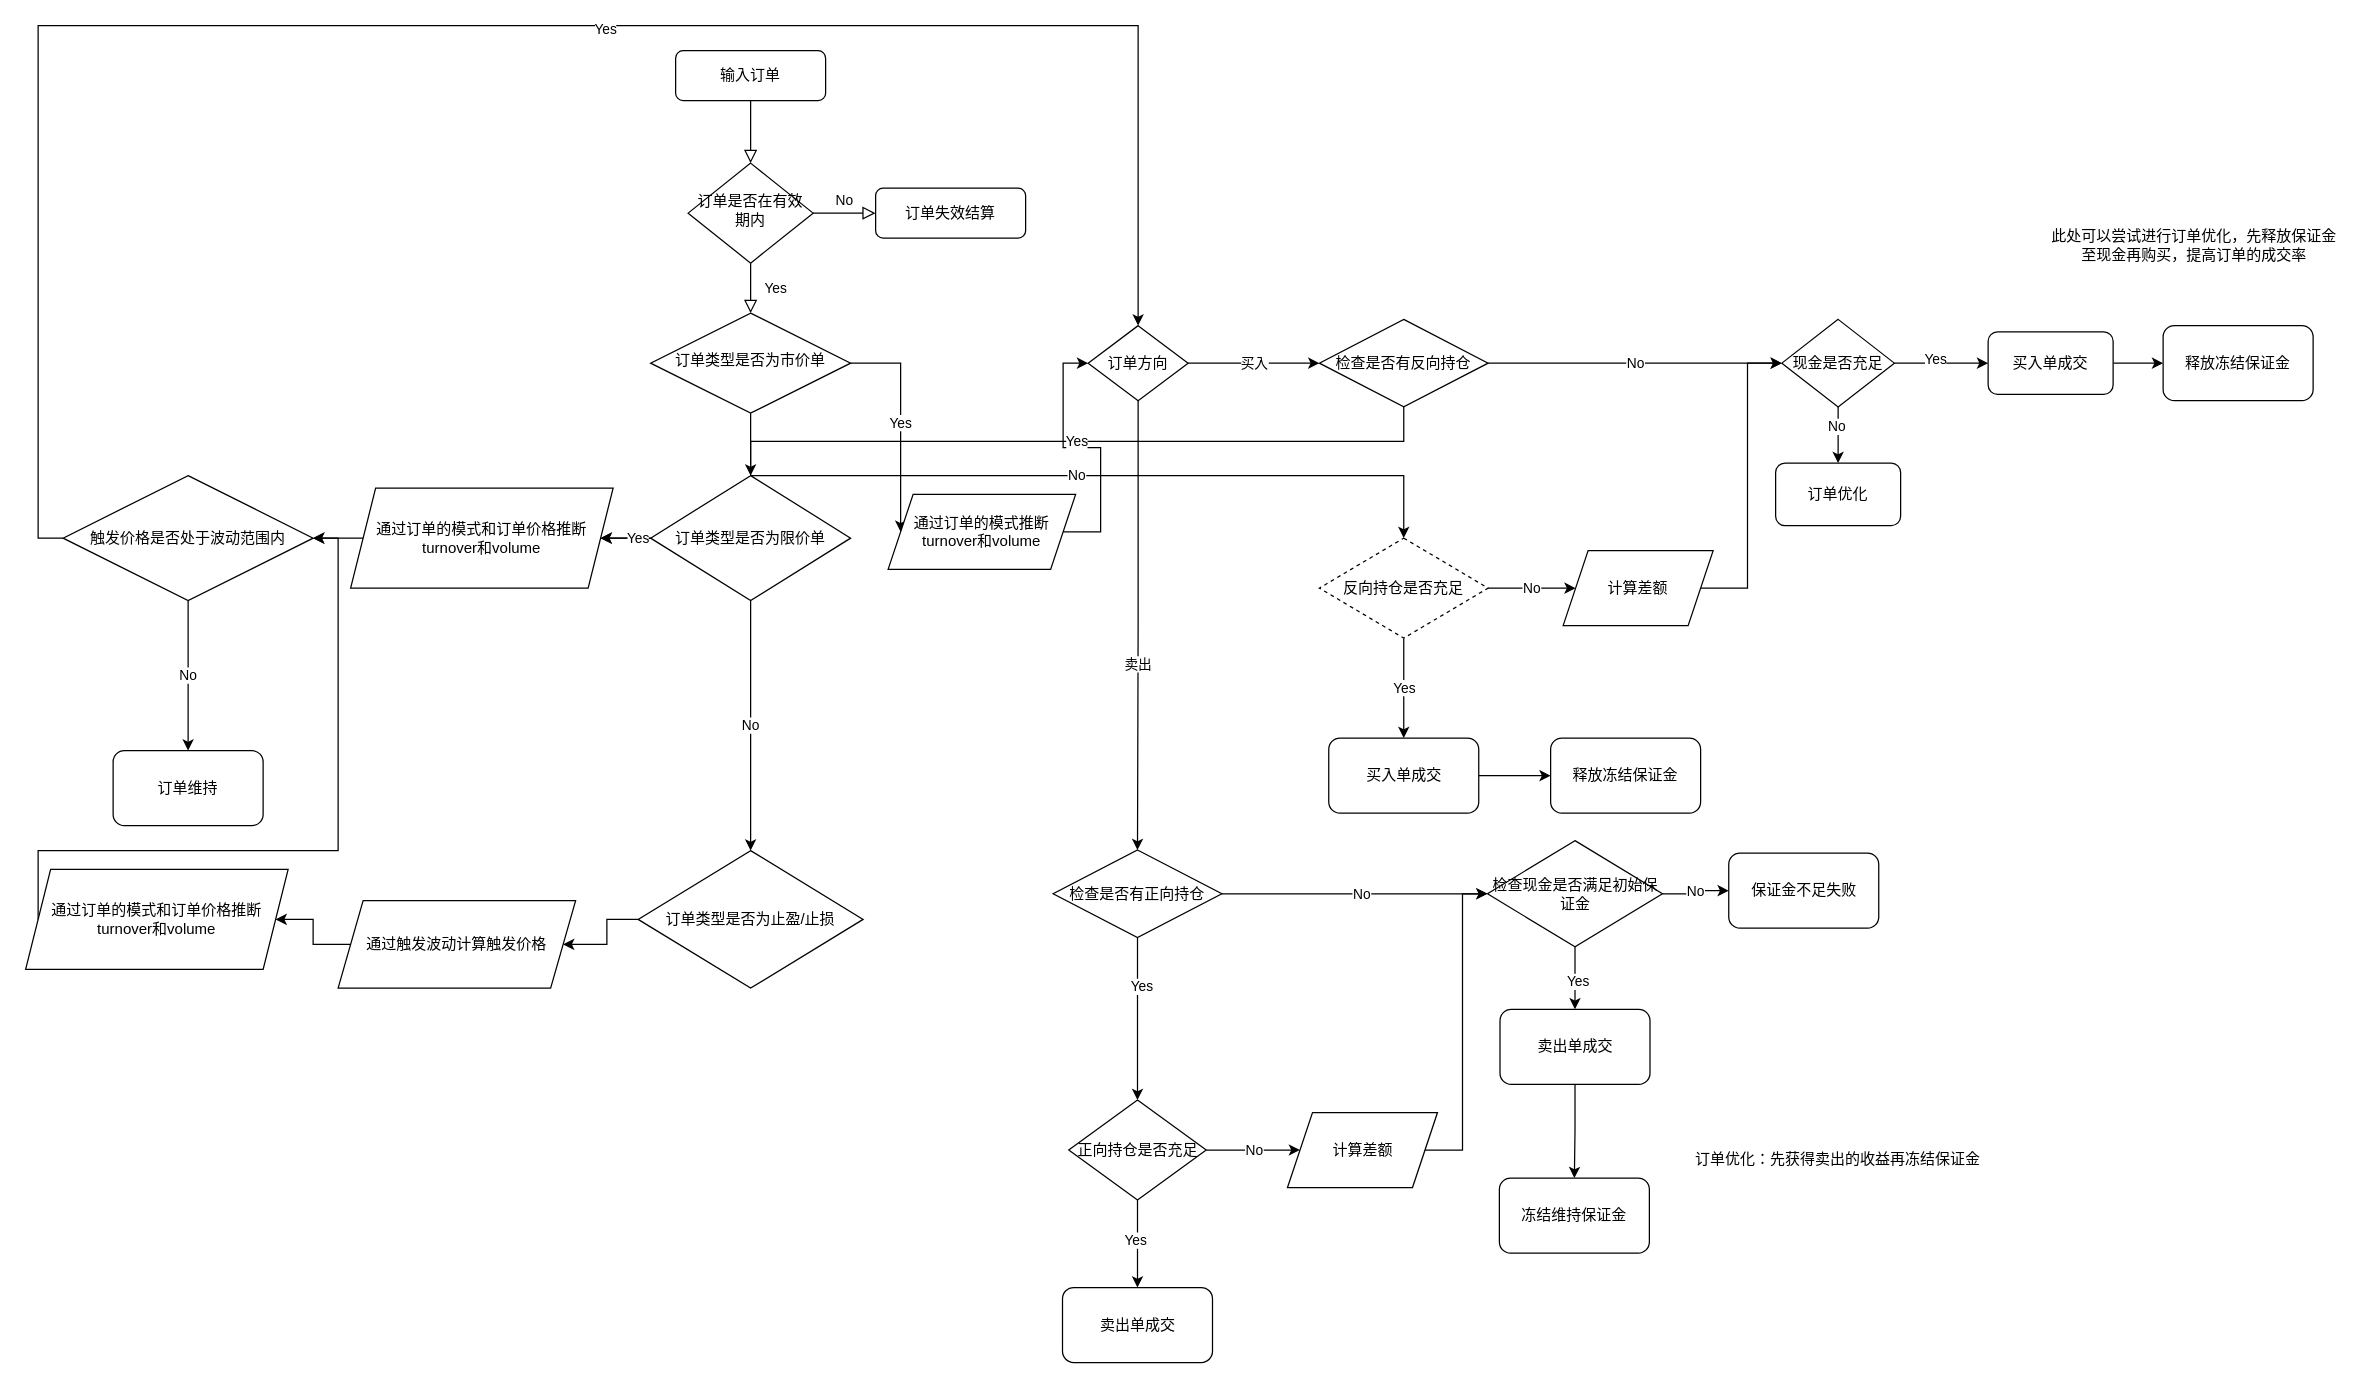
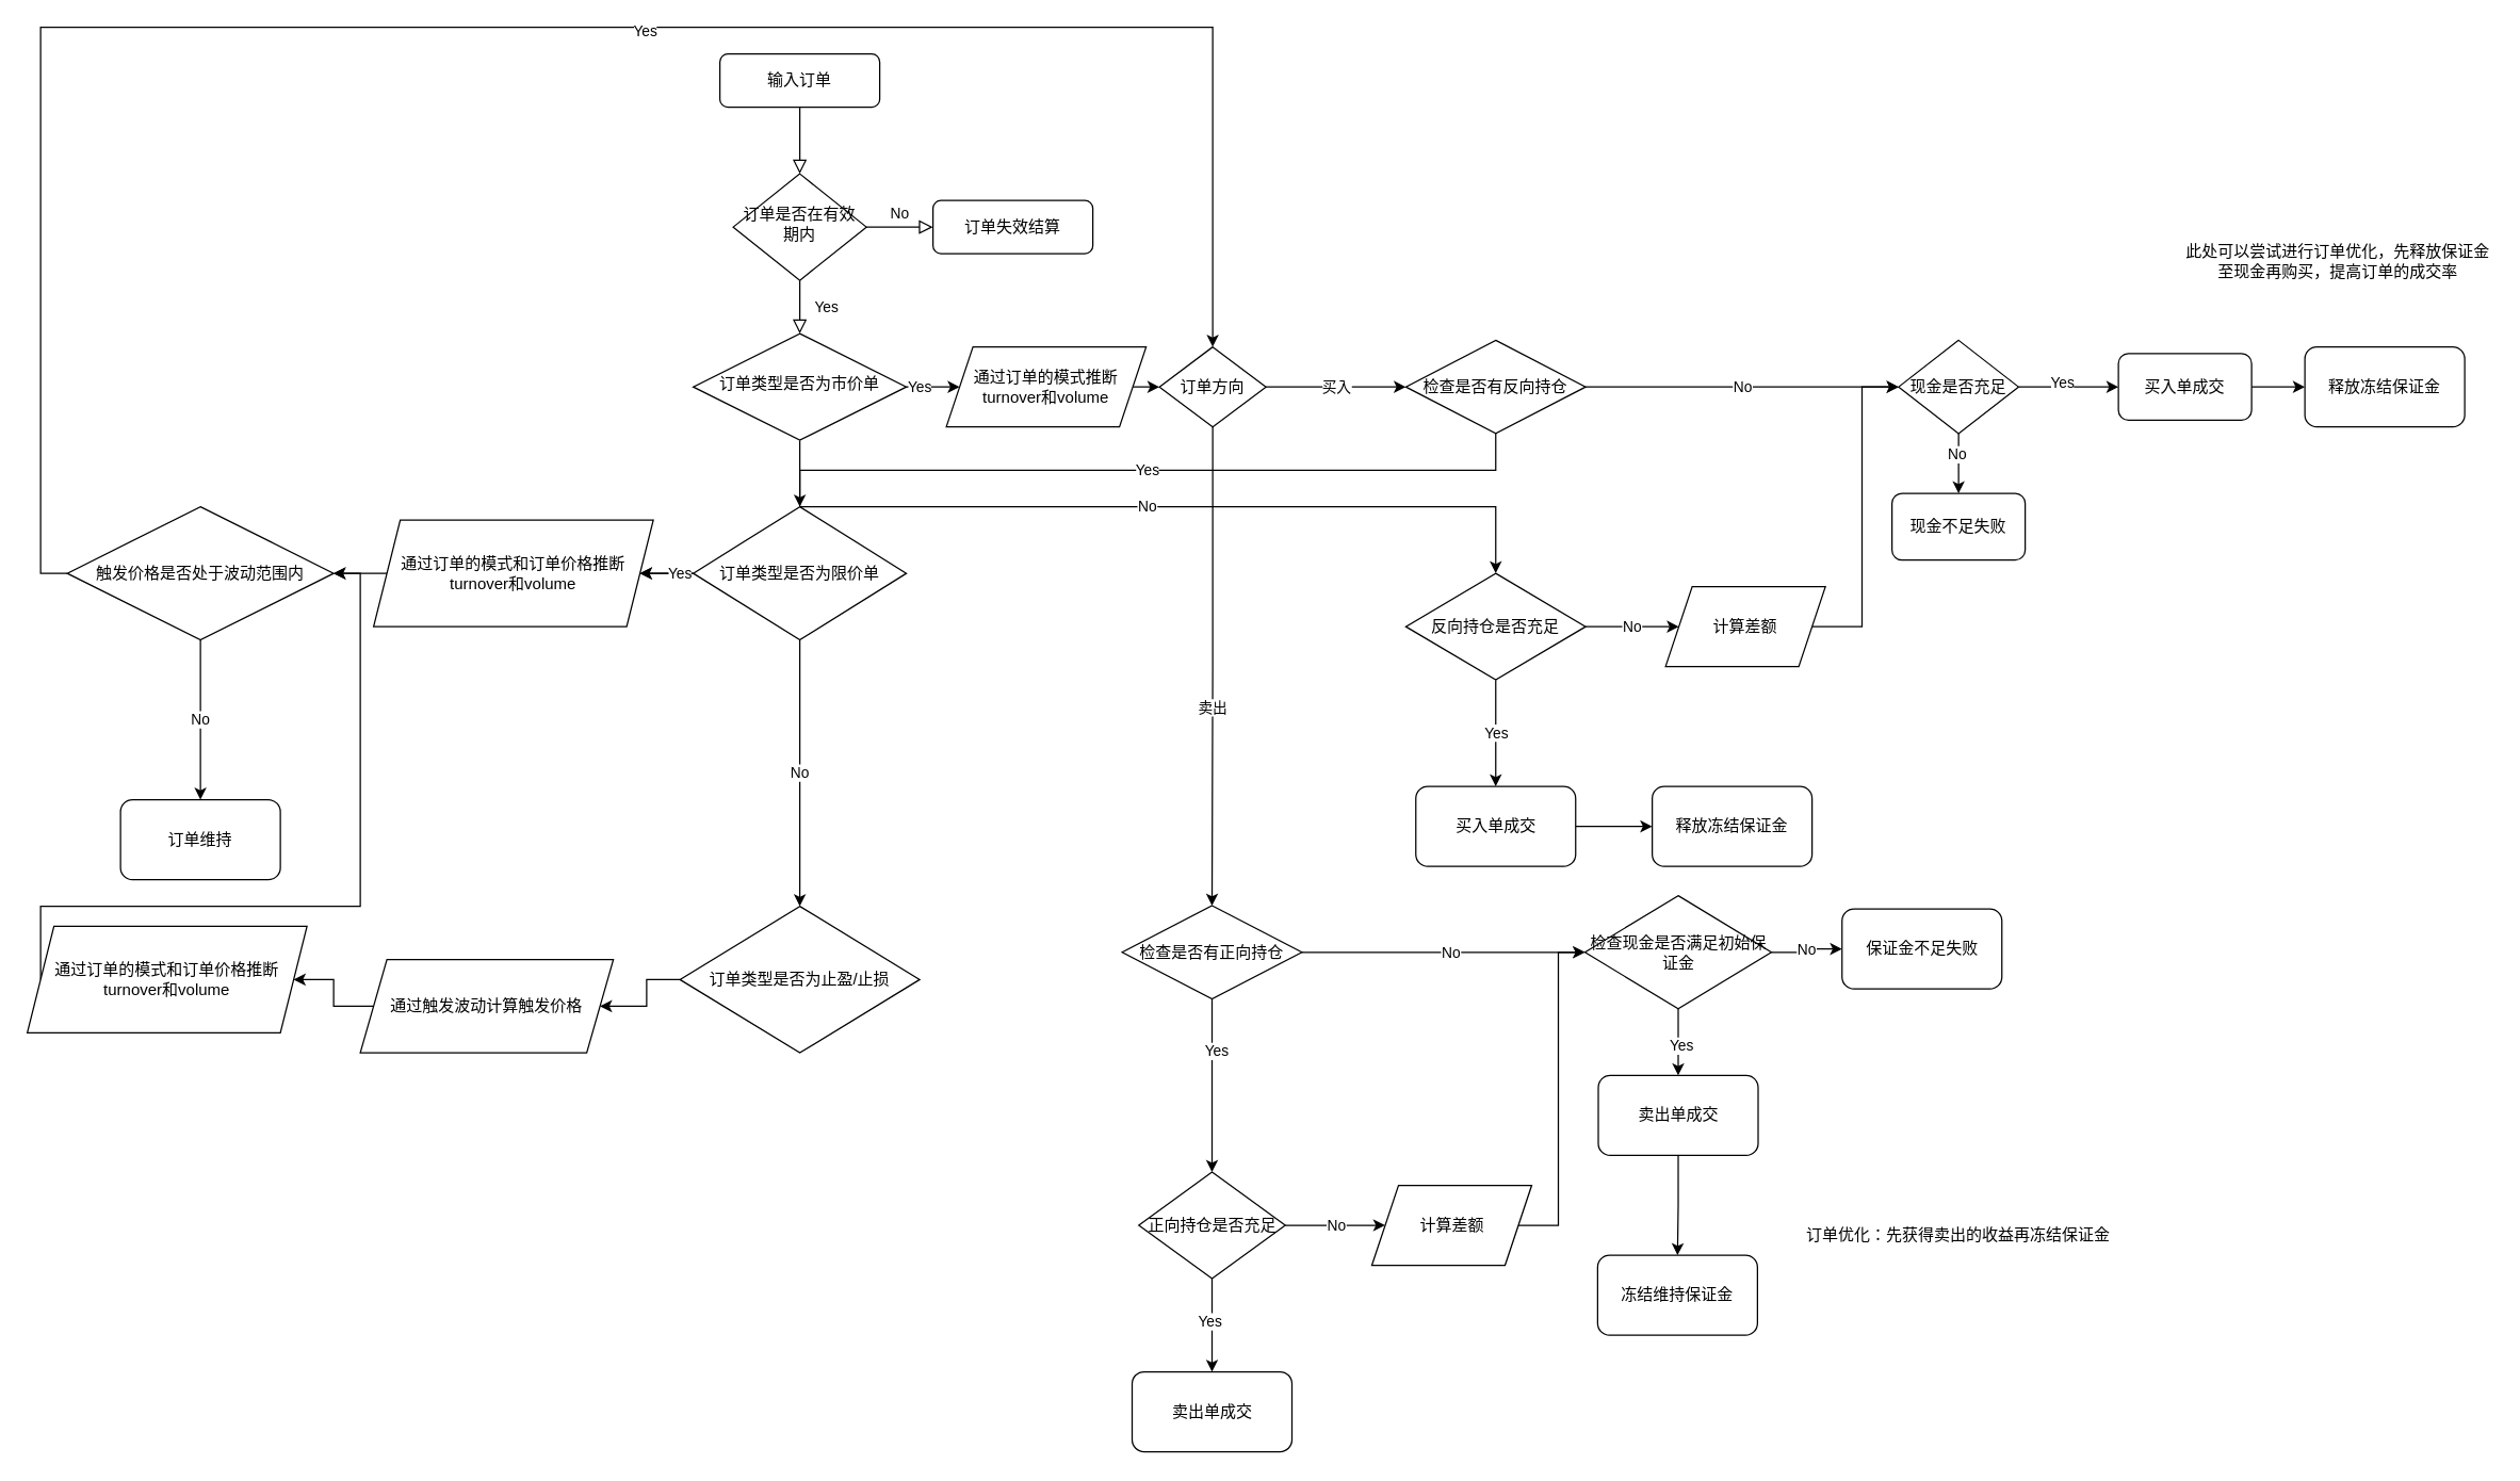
- <mxCell id="29" value="订单优化" style="rounded=1;whiteSpace=wrap;html=1;" vertex="1" parent="1"><mxGeometry x="1420" y="370" width="100" height="50" as="geometry" /></mxCell>
+ <mxCell id="29" value="现金不足失败" style="rounded=1;whiteSpace=wrap;html=1;" vertex="1" parent="1"><mxGeometry x="1420" y="370" width="100" height="50" as="geometry" /></mxCell>
- <mxCell id="12" value="通过订单的模式推断turnover和volume" style="shape=parallelogram;perimeter=parallelogramPerimeter;whiteSpace=wrap;html=1;fixedSize=1;" vertex="1" parent="1"><mxGeometry x="710" y="395" width="150" height="60" as="geometry" /></mxCell>
+ <mxCell id="12" value="通过订单的模式推断turnover和volume" style="shape=parallelogram;perimeter=parallelogramPerimeter;whiteSpace=wrap;html=1;fixedSize=1;" vertex="1" parent="1"><mxGeometry x="710" y="260" width="150" height="60" as="geometry" /></mxCell>
- <mxCell id="66" value="反向持仓是否充足" style="rhombus;whiteSpace=wrap;html=1;dashed=1;" vertex="1" parent="1"><mxGeometry x="1055" y="430" width="135" height="80" as="geometry" /></mxCell>
+ <mxCell id="66" value="反向持仓是否充足" style="rhombus;whiteSpace=wrap;html=1;" vertex="1" parent="1"><mxGeometry x="1055" y="430" width="135" height="80" as="geometry" /></mxCell>
